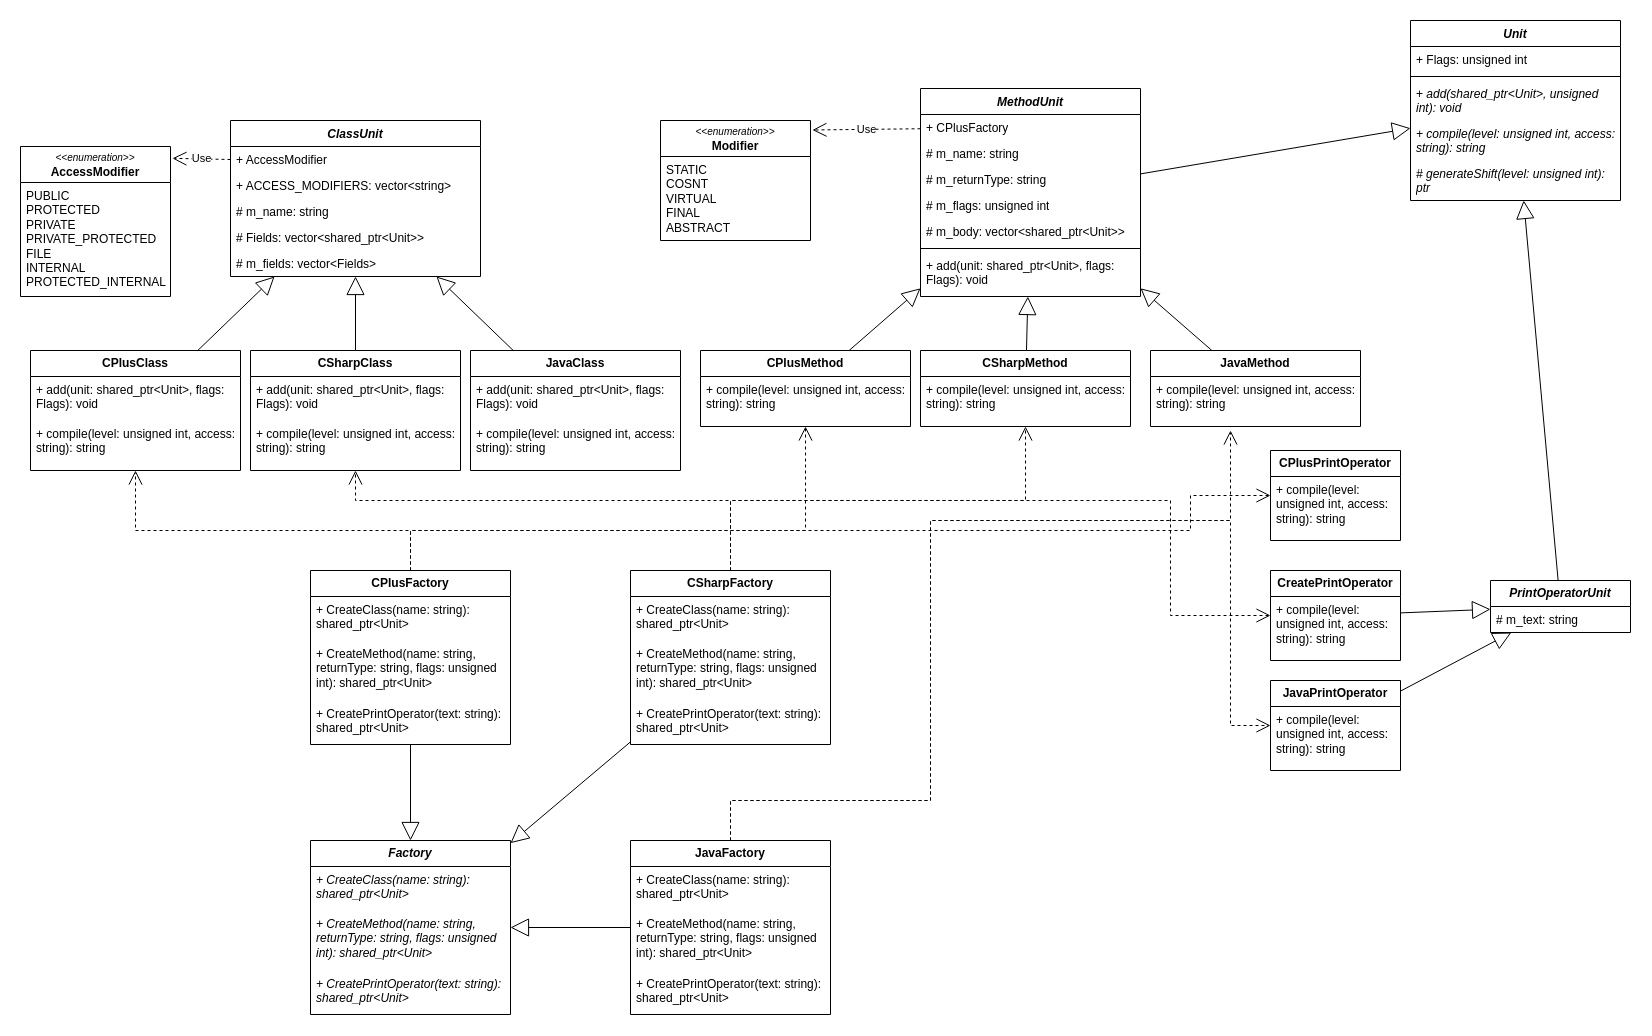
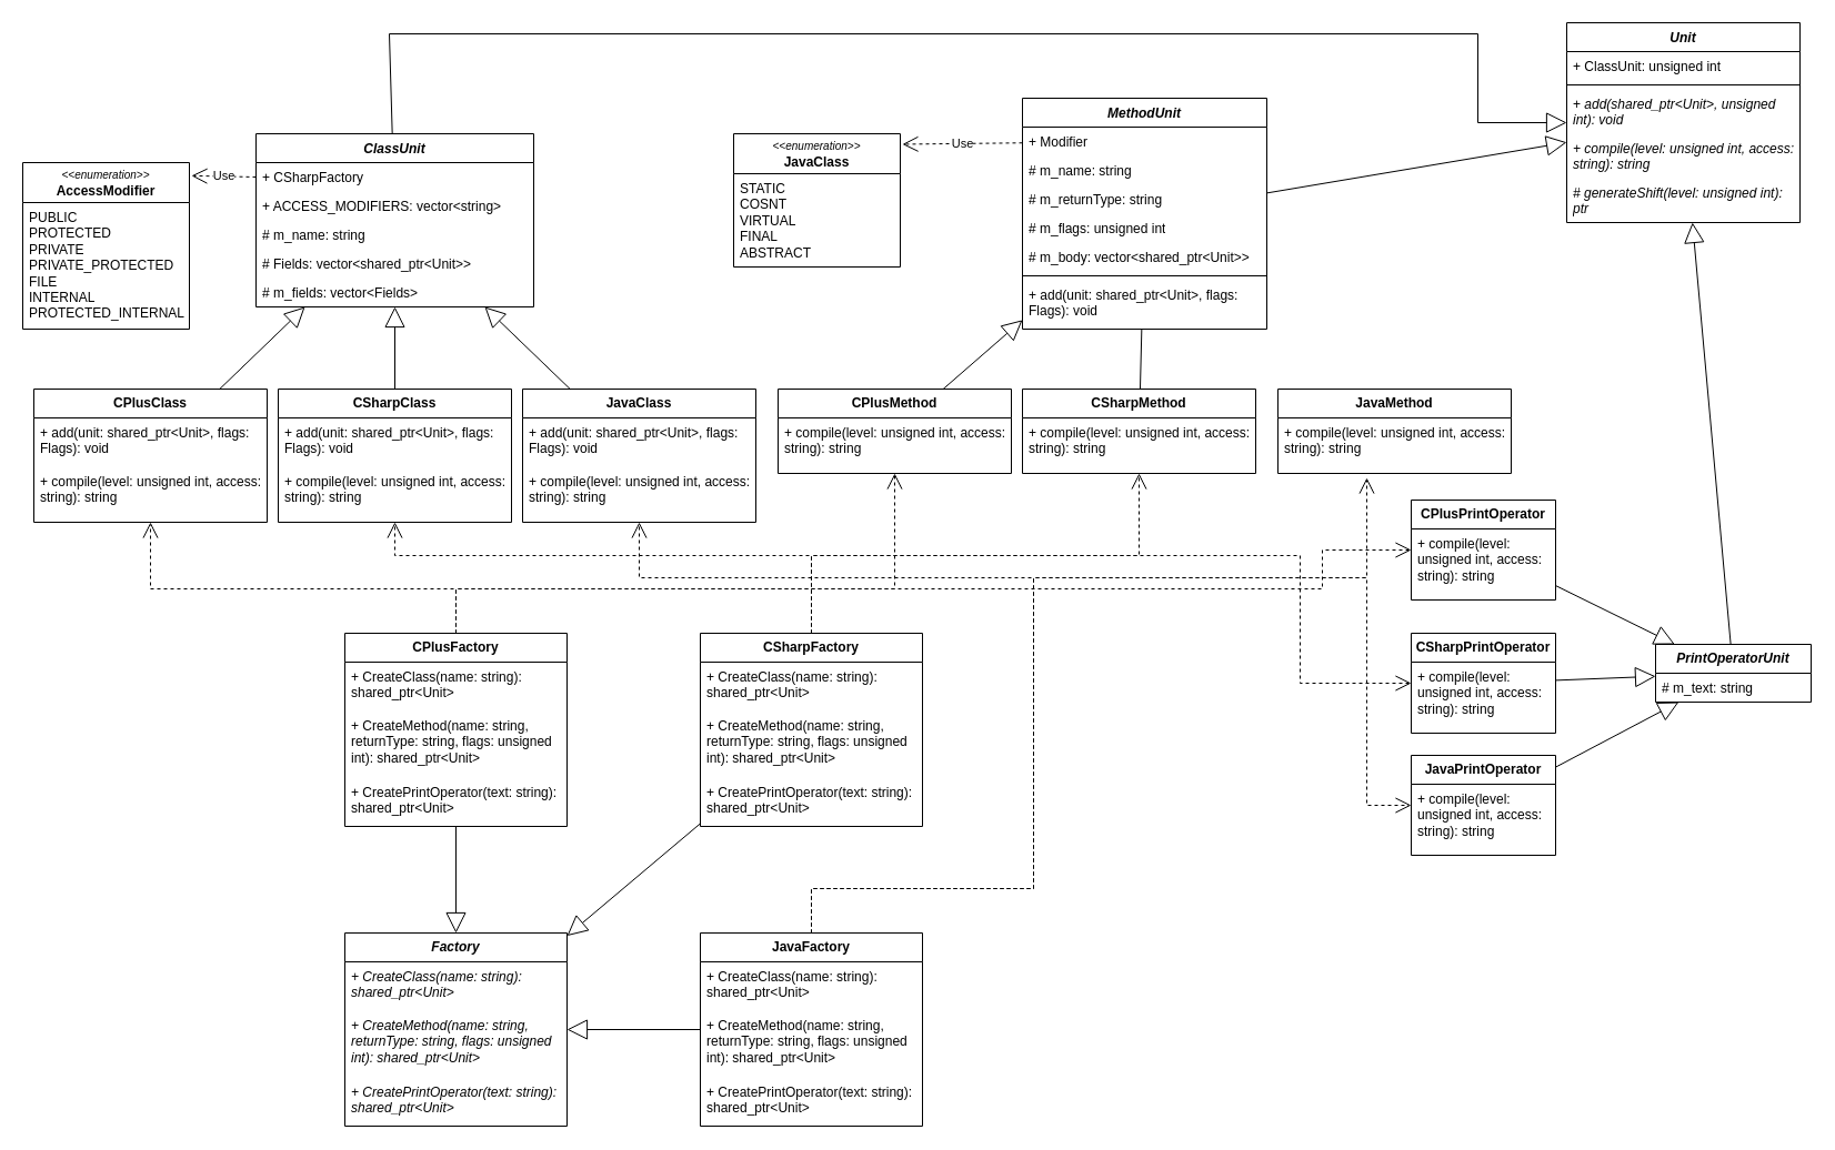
+ <mxCell id="60" value="" style="endArrow=block;endSize=16;endFill=0;html=1;rounded=0;" edge="1" parent="1" source="8" target="2"><mxGeometry width="160" relative="1" as="geometry"><mxPoint x="597" y="-76" as="sourcePoint" /><mxPoint x="520" y="-150" as="targetPoint" /><Array as="points"><mxPoint x="350" y="30" /><mxPoint x="1330" y="30" /><mxPoint x="1330" y="110" /></Array></mxGeometry></mxCell>
- <mxCell id="3" value="+ Flags: unsigned int&lt;div&gt;&lt;br&gt;&lt;/div&gt;" style="text;strokeColor=none;fillColor=none;align=left;verticalAlign=top;spacingLeft=4;spacingRight=4;overflow=hidden;rotatable=0;points=[[0,0.5],[1,0.5]];portConstraint=eastwest;whiteSpace=wrap;html=1;" vertex="1" parent="2"><mxGeometry y="26" width="210" height="26" as="geometry" /></mxCell>
+ <mxCell id="3" value="+ ClassUnit: unsigned int&lt;div&gt;&lt;br&gt;&lt;/div&gt;" style="text;strokeColor=none;fillColor=none;align=left;verticalAlign=top;spacingLeft=4;spacingRight=4;overflow=hidden;rotatable=0;points=[[0,0.5],[1,0.5]];portConstraint=eastwest;whiteSpace=wrap;html=1;" vertex="1" parent="2"><mxGeometry y="26" width="210" height="26" as="geometry" /></mxCell>
- <mxCell id="27" value="+ CPlusFactory" style="text;strokeColor=none;fillColor=none;align=left;verticalAlign=top;spacingLeft=4;spacingRight=4;overflow=hidden;rotatable=0;points=[[0,0.5],[1,0.5]];portConstraint=eastwest;whiteSpace=wrap;html=1;" vertex="1" parent="26"><mxGeometry y="26" width="220" height="26" as="geometry" /></mxCell>
+ <mxCell id="27" value="+ Modifier" style="text;strokeColor=none;fillColor=none;align=left;verticalAlign=top;spacingLeft=4;spacingRight=4;overflow=hidden;rotatable=0;points=[[0,0.5],[1,0.5]];portConstraint=eastwest;whiteSpace=wrap;html=1;" vertex="1" parent="26"><mxGeometry y="26" width="220" height="26" as="geometry" /></mxCell>
- <mxCell id="34" value="&lt;font style=&quot;font-style: italic; font-size: 10px;&quot;&gt;&amp;lt;&amp;lt;enumeration&amp;gt;&amp;gt;&lt;/font&gt;&lt;br&gt;&lt;b&gt;Modifier&lt;/b&gt;" style="swimlane;fontStyle=0;childLayout=stackLayout;horizontal=1;startSize=36;fillColor=none;horizontalStack=0;resizeParent=1;resizeParentMax=0;resizeLast=0;collapsible=1;marginBottom=0;whiteSpace=wrap;html=1;strokeColor=default;" vertex="1" parent="1"><mxGeometry x="660" y="120" width="150" height="120" as="geometry" /></mxCell>
+ <mxCell id="34" value="&lt;font style=&quot;font-style: italic; font-size: 10px;&quot;&gt;&amp;lt;&amp;lt;enumeration&amp;gt;&amp;gt;&lt;/font&gt;&lt;br&gt;&lt;b&gt;JavaClass&lt;/b&gt;" style="swimlane;fontStyle=0;childLayout=stackLayout;horizontal=1;startSize=36;fillColor=none;horizontalStack=0;resizeParent=1;resizeParentMax=0;resizeLast=0;collapsible=1;marginBottom=0;whiteSpace=wrap;html=1;strokeColor=default;" vertex="1" parent="1"><mxGeometry x="660" y="120" width="150" height="120" as="geometry" /></mxCell>
- <mxCell id="9" value="+ AccessModifier" style="text;strokeColor=none;fillColor=none;align=left;verticalAlign=top;spacingLeft=4;spacingRight=4;overflow=hidden;rotatable=0;points=[[0,0.5],[1,0.5]];portConstraint=eastwest;whiteSpace=wrap;html=1;" vertex="1" parent="8"><mxGeometry y="26" width="250" height="26" as="geometry" /></mxCell>
+ <mxCell id="9" value="+ CSharpFactory" style="text;strokeColor=none;fillColor=none;align=left;verticalAlign=top;spacingLeft=4;spacingRight=4;overflow=hidden;rotatable=0;points=[[0,0.5],[1,0.5]];portConstraint=eastwest;whiteSpace=wrap;html=1;" vertex="1" parent="8"><mxGeometry y="26" width="250" height="26" as="geometry" /></mxCell>
- <mxCell id="55" value="" style="endArrow=block;endSize=16;endFill=0;html=1;rounded=0;" edge="1" parent="1" source="39" target="26"><mxGeometry width="160" relative="1" as="geometry"><mxPoint x="360" y="250" as="sourcePoint" /><mxPoint x="334" y="146" as="targetPoint" /><Array as="points" /></mxGeometry></mxCell>
+ <mxCell id="55" value="" style="endArrow=none;endSize=16;endFill=0;html=1;rounded=0;" edge="1" parent="1" source="39" target="26"><mxGeometry width="160" relative="1" as="geometry"><mxPoint x="360" y="250" as="sourcePoint" /><mxPoint x="334" y="146" as="targetPoint" /><Array as="points" /></mxGeometry></mxCell>
- <mxCell id="56" value="" style="endArrow=block;endSize=16;endFill=0;html=1;rounded=0;" edge="1" parent="1" source="41" target="26"><mxGeometry width="160" relative="1" as="geometry"><mxPoint x="370" y="260" as="sourcePoint" /><mxPoint x="344" y="156" as="targetPoint" /><Array as="points" /></mxGeometry></mxCell>
+ <mxCell id="88" value="" style="endArrow=open;endSize=12;dashed=1;html=1;rounded=0;" edge="1" parent="1" source="71" target="23"><mxGeometry width="160" relative="1" as="geometry"><mxPoint x="710" y="600" as="sourcePoint" /><mxPoint x="590" y="570" as="targetPoint" /><Array as="points"><mxPoint x="730" y="800" /><mxPoint x="930" y="800" /><mxPoint x="930" y="520" /><mxPoint x="575" y="520" /></Array></mxGeometry></mxCell>
+ <mxCell id="57" value="" style="endArrow=block;endSize=16;endFill=0;html=1;rounded=0;" edge="1" parent="1" source="45" target="43"><mxGeometry width="160" relative="1" as="geometry"><mxPoint x="1100" y="-100" as="sourcePoint" /><mxPoint x="1006" y="-170" as="targetPoint" /><Array as="points" /></mxGeometry></mxCell>
- <mxCell id="47" value="&lt;b&gt;CreatePrintOperator&lt;/b&gt;" style="swimlane;fontStyle=0;childLayout=stackLayout;horizontal=1;startSize=26;fillColor=none;horizontalStack=0;resizeParent=1;resizeParentMax=0;resizeLast=0;collapsible=1;marginBottom=0;whiteSpace=wrap;html=1;" vertex="1" parent="1"><mxGeometry x="1270" y="570" width="130" height="90" as="geometry" /></mxCell>
+ <mxCell id="47" value="&lt;b&gt;CSharpPrintOperator&lt;/b&gt;" style="swimlane;fontStyle=0;childLayout=stackLayout;horizontal=1;startSize=26;fillColor=none;horizontalStack=0;resizeParent=1;resizeParentMax=0;resizeLast=0;collapsible=1;marginBottom=0;whiteSpace=wrap;html=1;" vertex="1" parent="1"><mxGeometry x="1270" y="570" width="130" height="90" as="geometry" /></mxCell>
